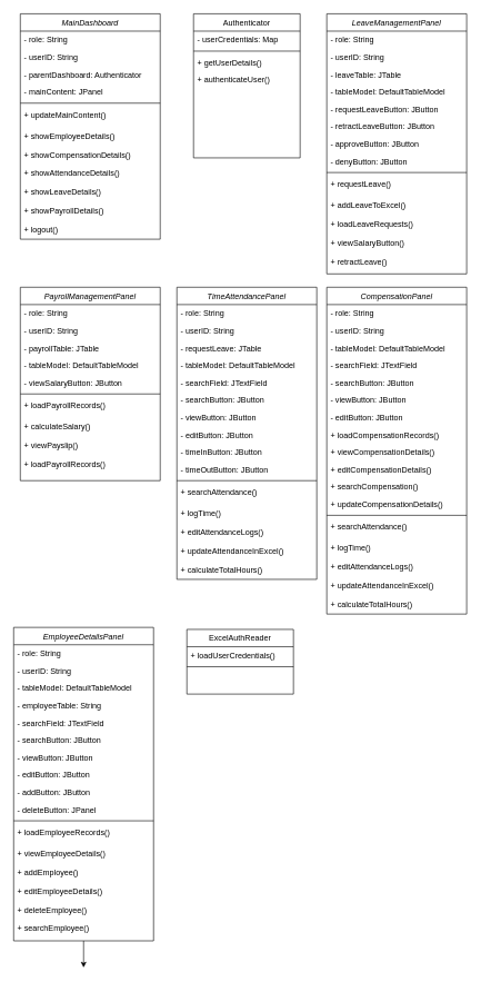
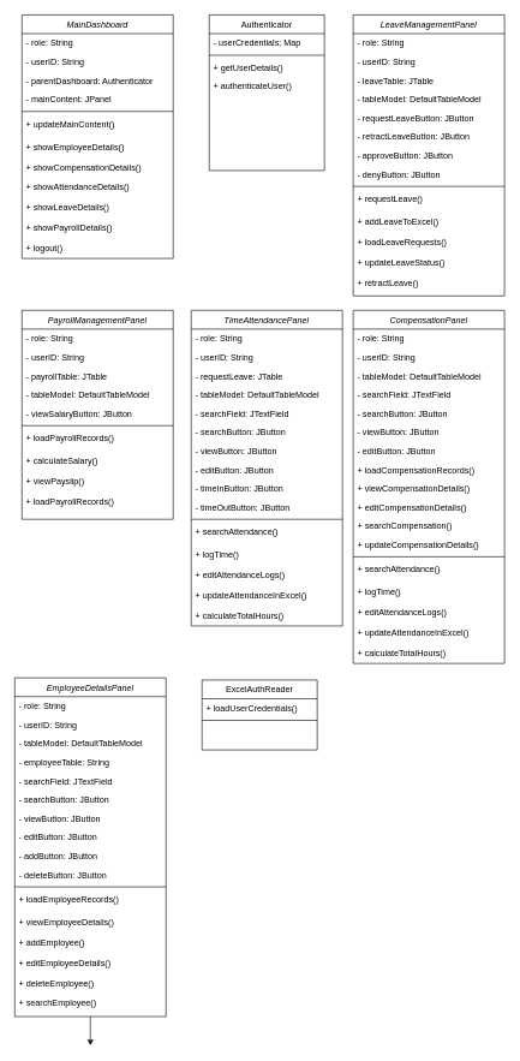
- <mxCell id="33" value="+ viewSalaryButton()" style="text;align=left;verticalAlign=top;spacingLeft=4;spacingRight=4;overflow=hidden;rotatable=0;points=[[0,0.5],[1,0.5]];portConstraint=eastwest;" vertex="1" parent="20"><mxGeometry y="330" width="210" height="28" as="geometry" /></mxCell>
+ <mxCell id="33" value="+ updateLeaveStatus()" style="text;align=left;verticalAlign=top;spacingLeft=4;spacingRight=4;overflow=hidden;rotatable=0;points=[[0,0.5],[1,0.5]];portConstraint=eastwest;" vertex="1" parent="20"><mxGeometry y="330" width="210" height="28" as="geometry" /></mxCell>
- <mxCell id="93" value="- deleteButton: JPanel        " style="text;align=left;verticalAlign=top;spacingLeft=4;spacingRight=4;overflow=hidden;rotatable=0;points=[[0,0.5],[1,0.5]];portConstraint=eastwest;rounded=0;shadow=0;html=0;" vertex="1" parent="83"><mxGeometry y="260" width="210" height="26" as="geometry" /></mxCell>
+ <mxCell id="93" value="- deleteButton: JButton        " style="text;align=left;verticalAlign=top;spacingLeft=4;spacingRight=4;overflow=hidden;rotatable=0;points=[[0,0.5],[1,0.5]];portConstraint=eastwest;rounded=0;shadow=0;html=0;" vertex="1" parent="83"><mxGeometry y="260" width="210" height="26" as="geometry" /></mxCell>
